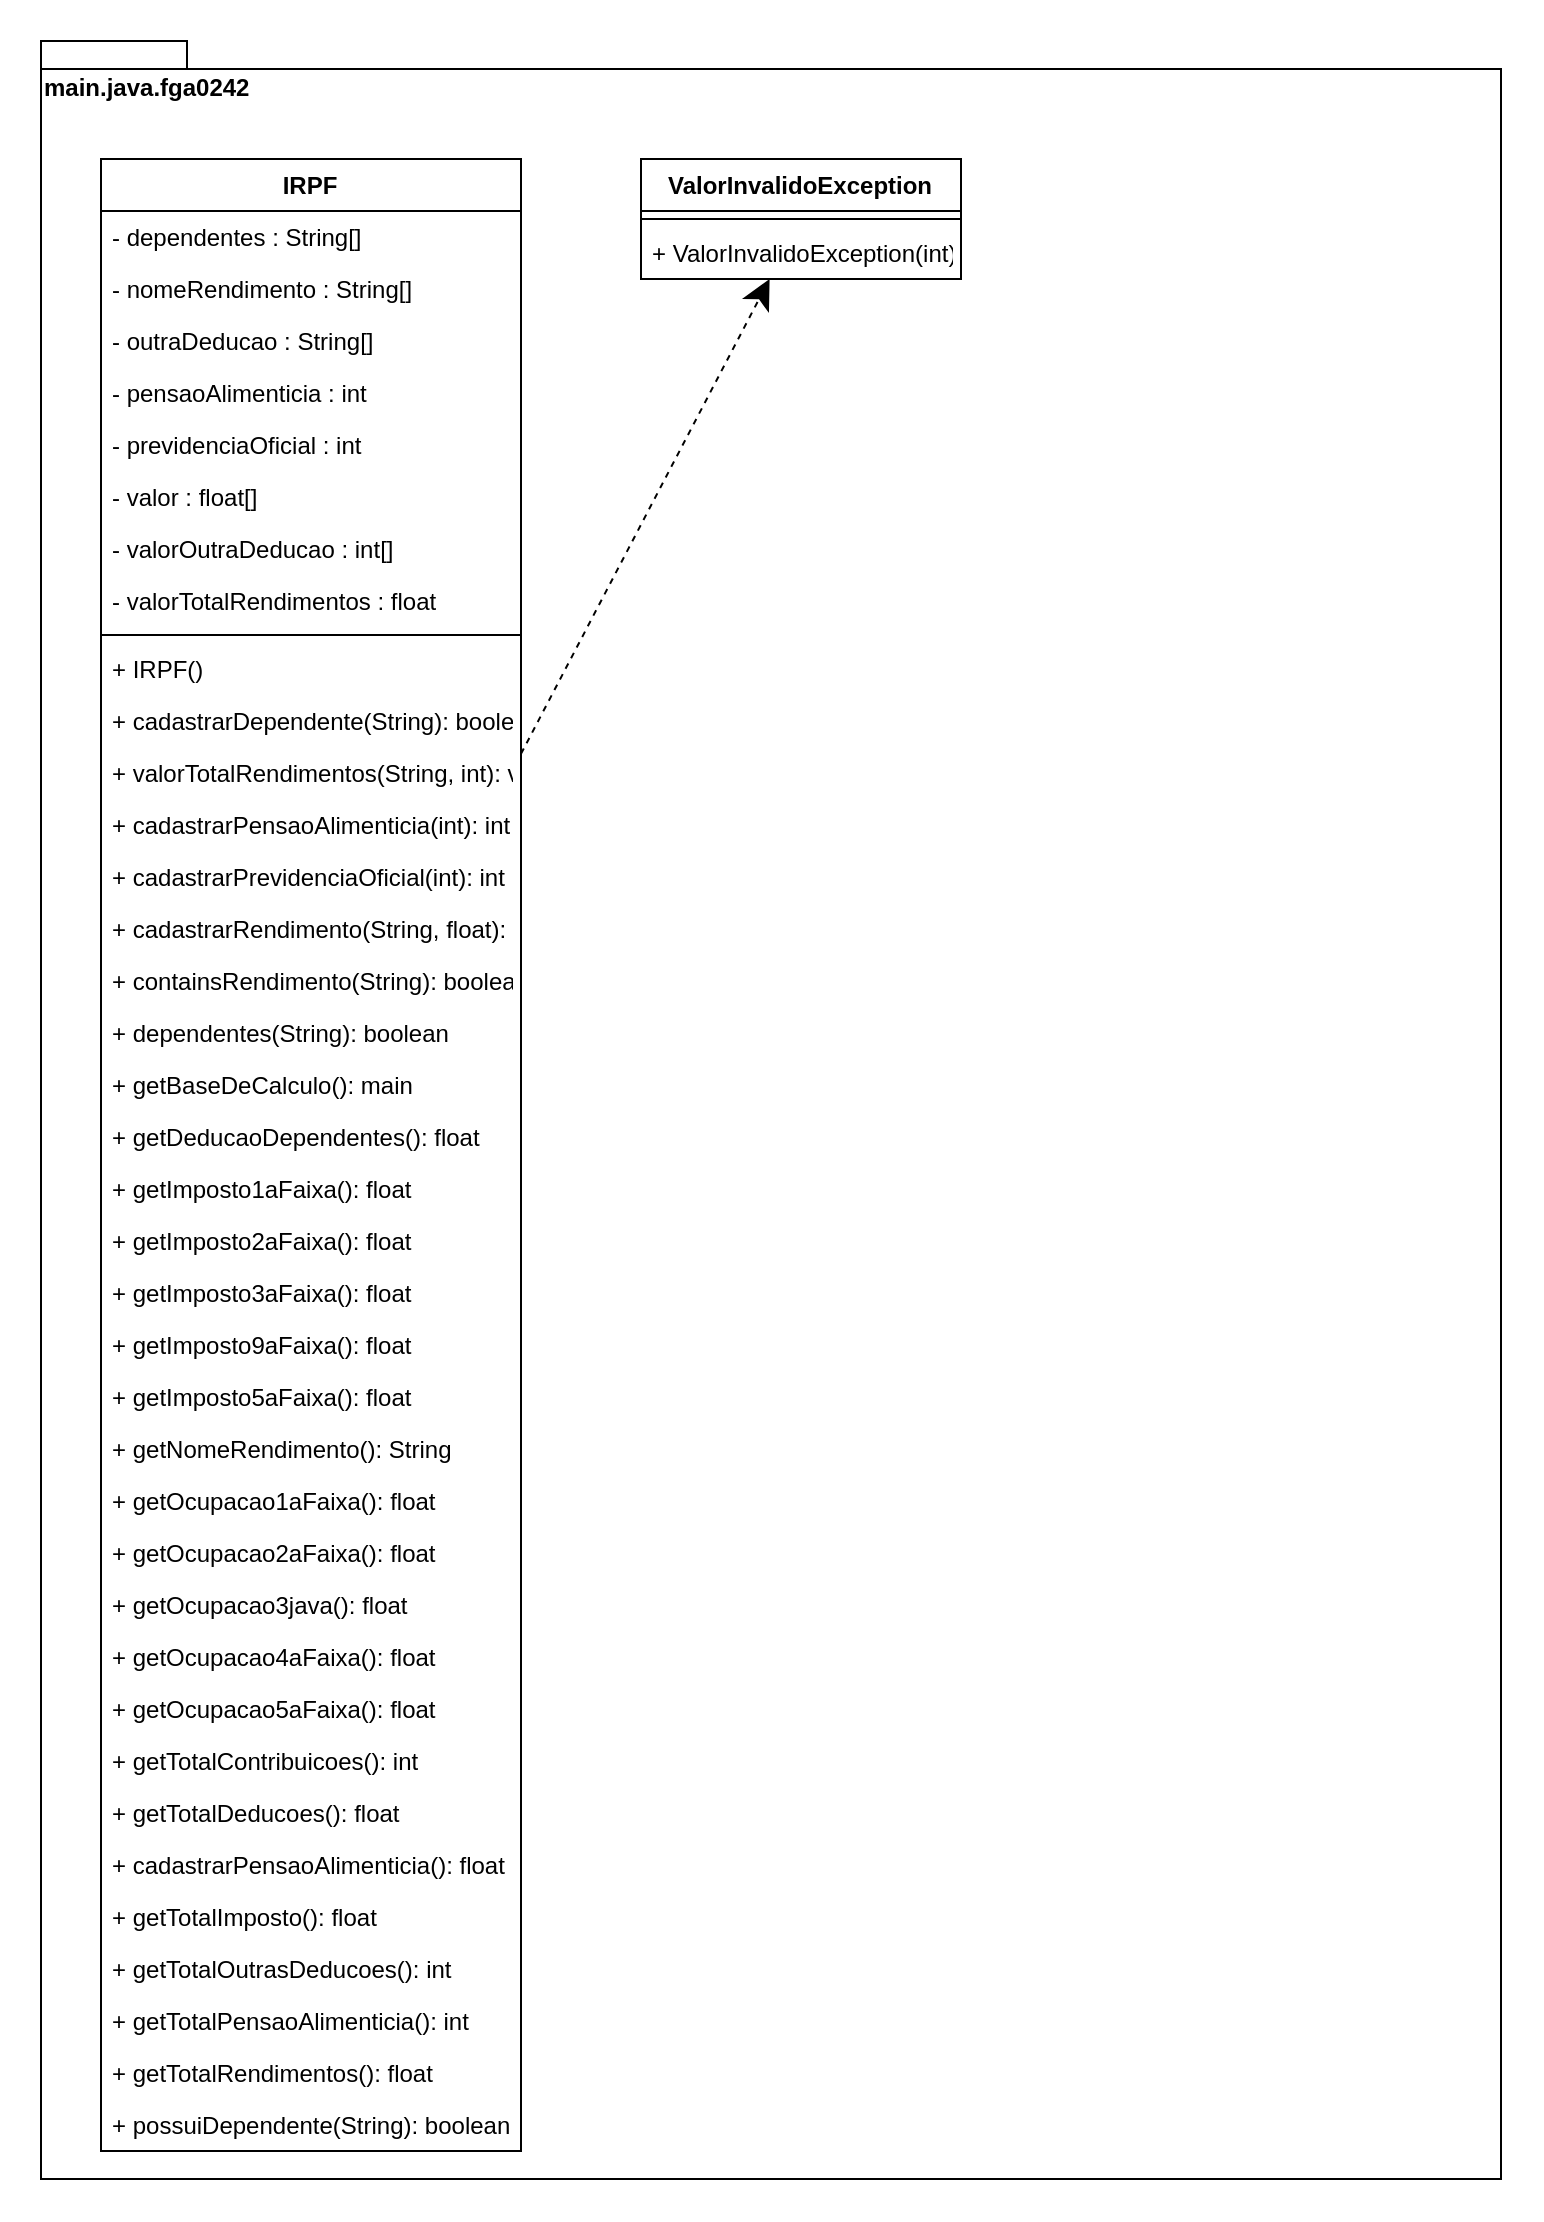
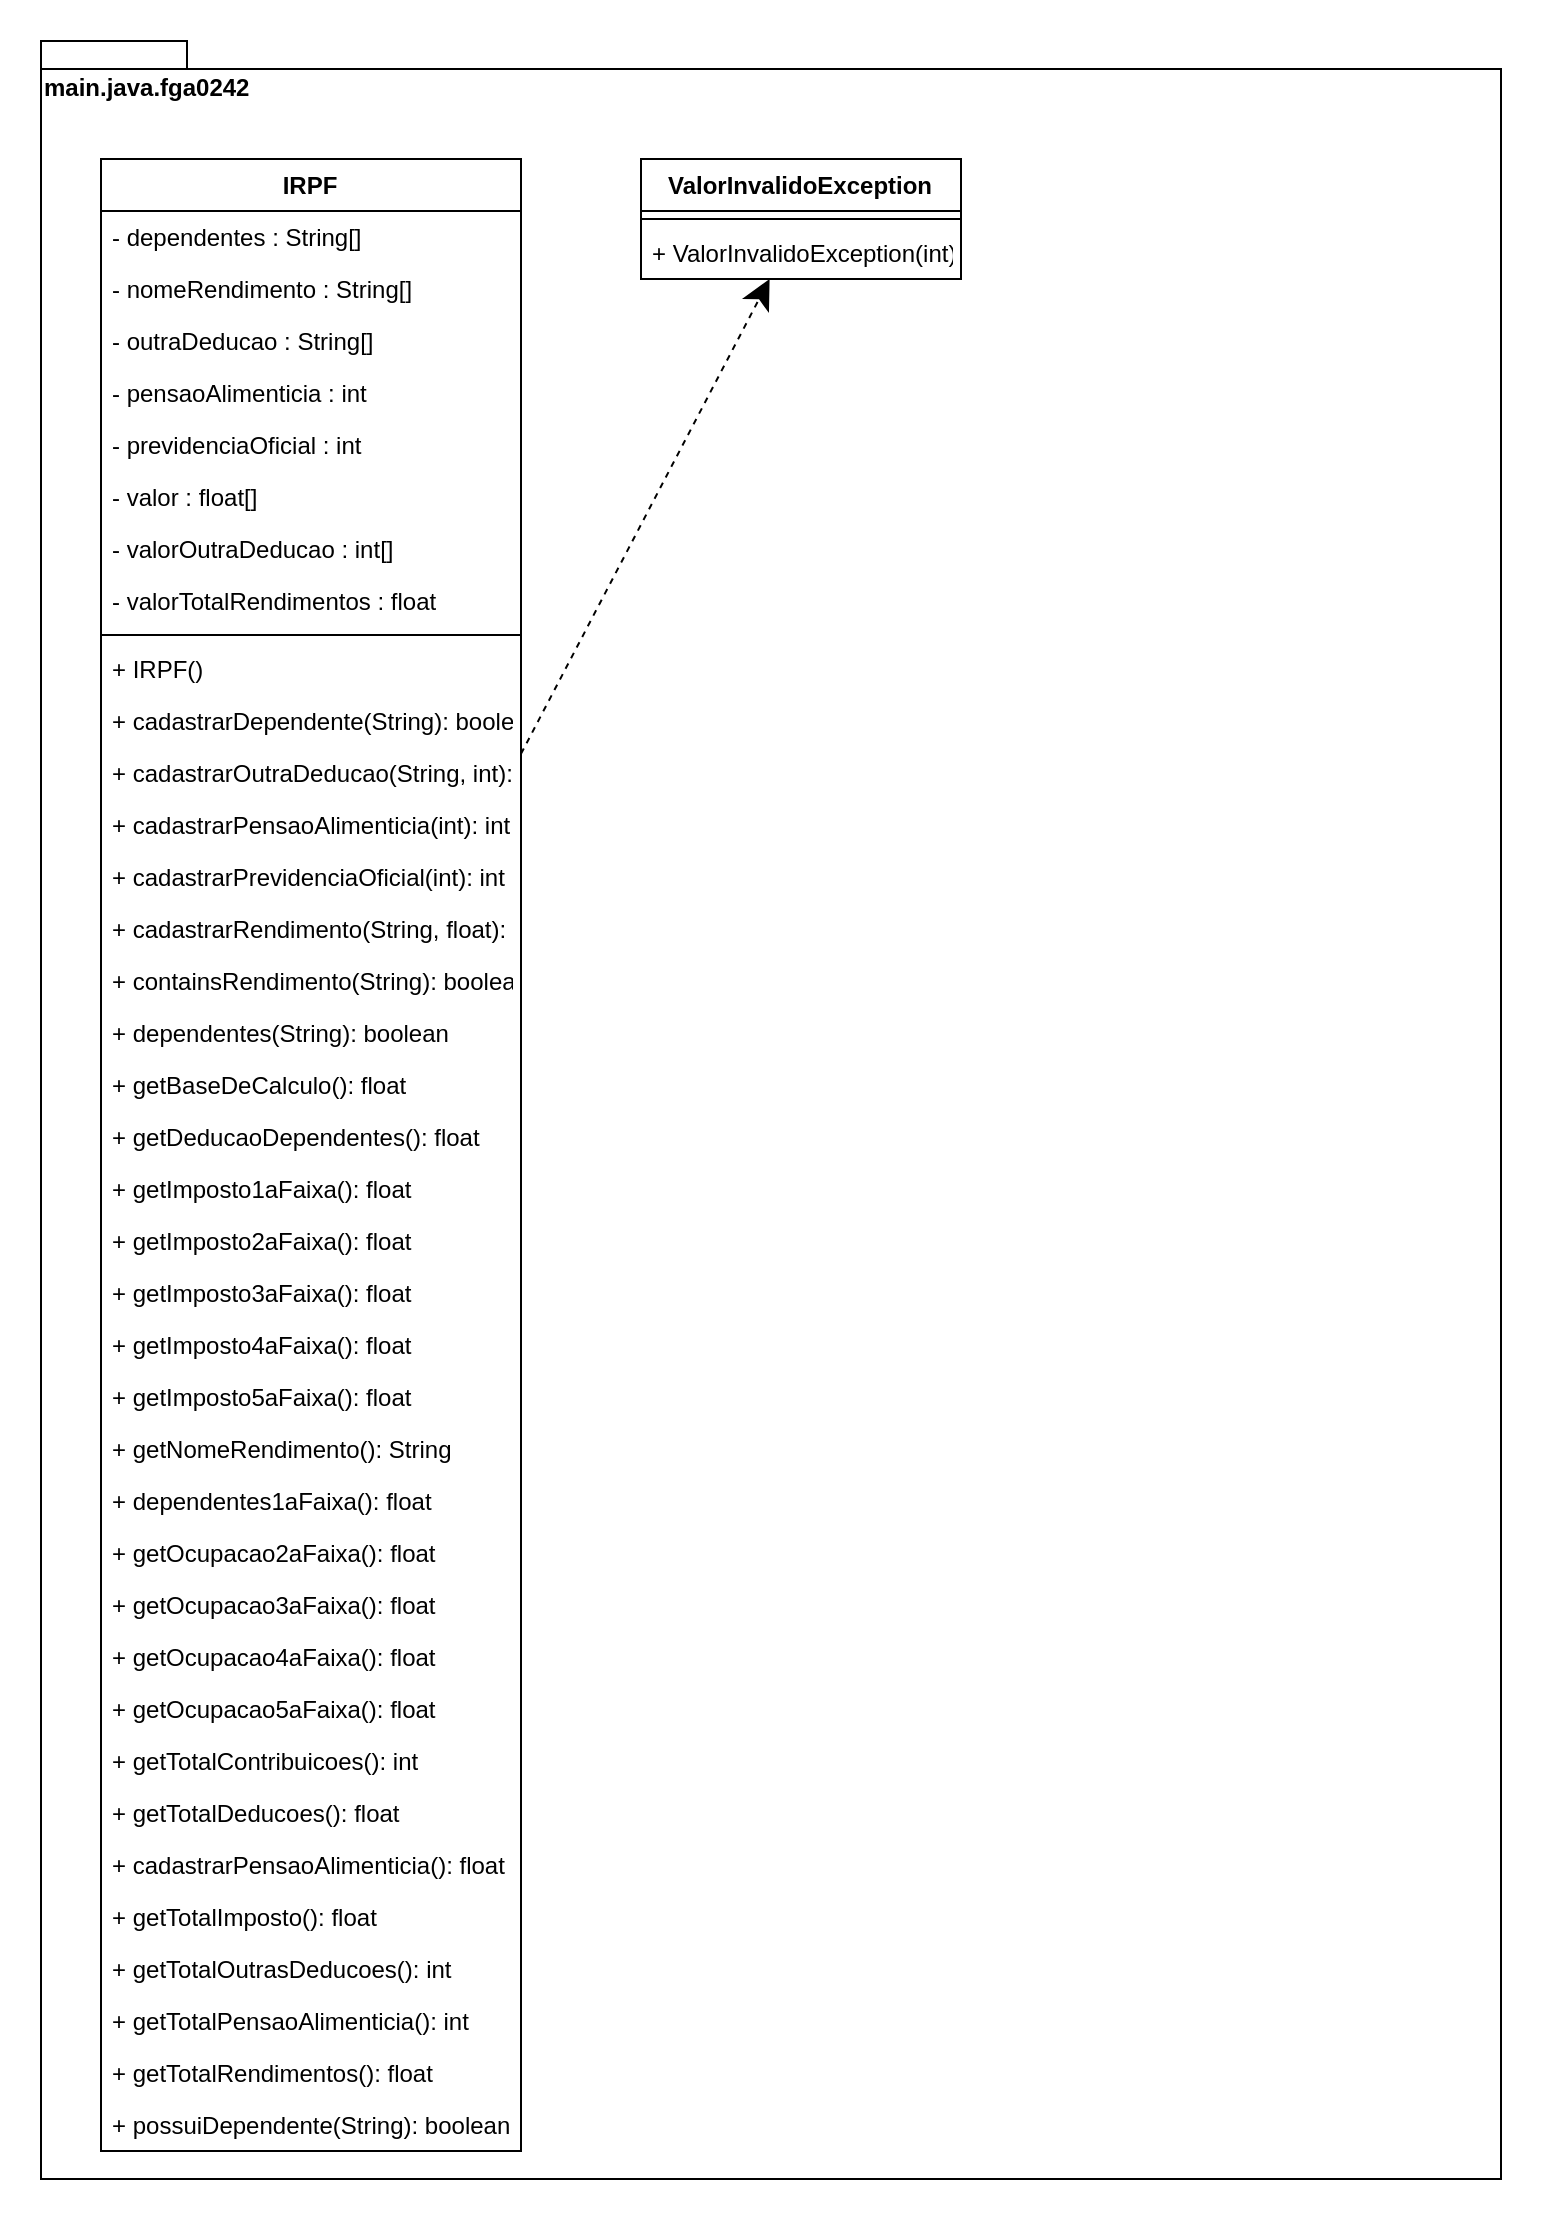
- <mxCell id="15" value="+ valorTotalRendimentos(String, int): void" style="text;strokeColor=none;fillColor=none;align=left;verticalAlign=top;spacingLeft=4;spacingRight=4;overflow=hidden;rotatable=0;points=[[0,0.5],[1,0.5]];portConstraint=eastwest;" vertex="1" parent="3"><mxGeometry y="294" width="210" height="26" as="geometry" /></mxCell>
+ <mxCell id="15" value="+ cadastrarOutraDeducao(String, int): void" style="text;strokeColor=none;fillColor=none;align=left;verticalAlign=top;spacingLeft=4;spacingRight=4;overflow=hidden;rotatable=0;points=[[0,0.5],[1,0.5]];portConstraint=eastwest;" vertex="1" parent="3"><mxGeometry y="294" width="210" height="26" as="geometry" /></mxCell>
- <mxCell id="21" value="+ getBaseDeCalculo(): main" style="text;strokeColor=none;fillColor=none;align=left;verticalAlign=top;spacingLeft=4;spacingRight=4;overflow=hidden;rotatable=0;points=[[0,0.5],[1,0.5]];portConstraint=eastwest;" vertex="1" parent="3"><mxGeometry y="450" width="210" height="26" as="geometry" /></mxCell>
+ <mxCell id="21" value="+ getBaseDeCalculo(): float" style="text;strokeColor=none;fillColor=none;align=left;verticalAlign=top;spacingLeft=4;spacingRight=4;overflow=hidden;rotatable=0;points=[[0,0.5],[1,0.5]];portConstraint=eastwest;" vertex="1" parent="3"><mxGeometry y="450" width="210" height="26" as="geometry" /></mxCell>
- <mxCell id="26" value="+ getImposto9aFaixa(): float" style="text;strokeColor=none;fillColor=none;align=left;verticalAlign=top;spacingLeft=4;spacingRight=4;overflow=hidden;rotatable=0;points=[[0,0.5],[1,0.5]];portConstraint=eastwest;" vertex="1" parent="3"><mxGeometry y="580" width="210" height="26" as="geometry" /></mxCell>
+ <mxCell id="26" value="+ getImposto4aFaixa(): float" style="text;strokeColor=none;fillColor=none;align=left;verticalAlign=top;spacingLeft=4;spacingRight=4;overflow=hidden;rotatable=0;points=[[0,0.5],[1,0.5]];portConstraint=eastwest;" vertex="1" parent="3"><mxGeometry y="580" width="210" height="26" as="geometry" /></mxCell>
- <mxCell id="29" value="+ getOcupacao1aFaixa(): float" style="text;strokeColor=none;fillColor=none;align=left;verticalAlign=top;spacingLeft=4;spacingRight=4;overflow=hidden;rotatable=0;points=[[0,0.5],[1,0.5]];portConstraint=eastwest;" vertex="1" parent="3"><mxGeometry y="658" width="210" height="26" as="geometry" /></mxCell>
+ <mxCell id="29" value="+ dependentes1aFaixa(): float" style="text;strokeColor=none;fillColor=none;align=left;verticalAlign=top;spacingLeft=4;spacingRight=4;overflow=hidden;rotatable=0;points=[[0,0.5],[1,0.5]];portConstraint=eastwest;" vertex="1" parent="3"><mxGeometry y="658" width="210" height="26" as="geometry" /></mxCell>
- <mxCell id="31" value="+ getOcupacao3java(): float" style="text;strokeColor=none;fillColor=none;align=left;verticalAlign=top;spacingLeft=4;spacingRight=4;overflow=hidden;rotatable=0;points=[[0,0.5],[1,0.5]];portConstraint=eastwest;" vertex="1" parent="3"><mxGeometry y="710" width="210" height="26" as="geometry" /></mxCell>
+ <mxCell id="31" value="+ getOcupacao3aFaixa(): float" style="text;strokeColor=none;fillColor=none;align=left;verticalAlign=top;spacingLeft=4;spacingRight=4;overflow=hidden;rotatable=0;points=[[0,0.5],[1,0.5]];portConstraint=eastwest;" vertex="1" parent="3"><mxGeometry y="710" width="210" height="26" as="geometry" /></mxCell>
